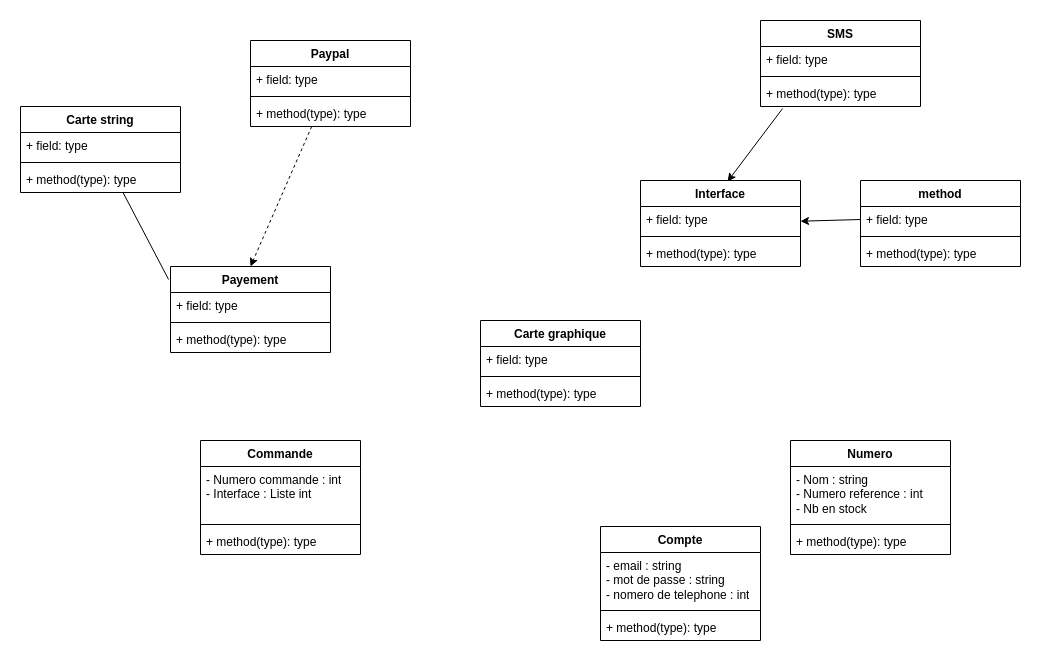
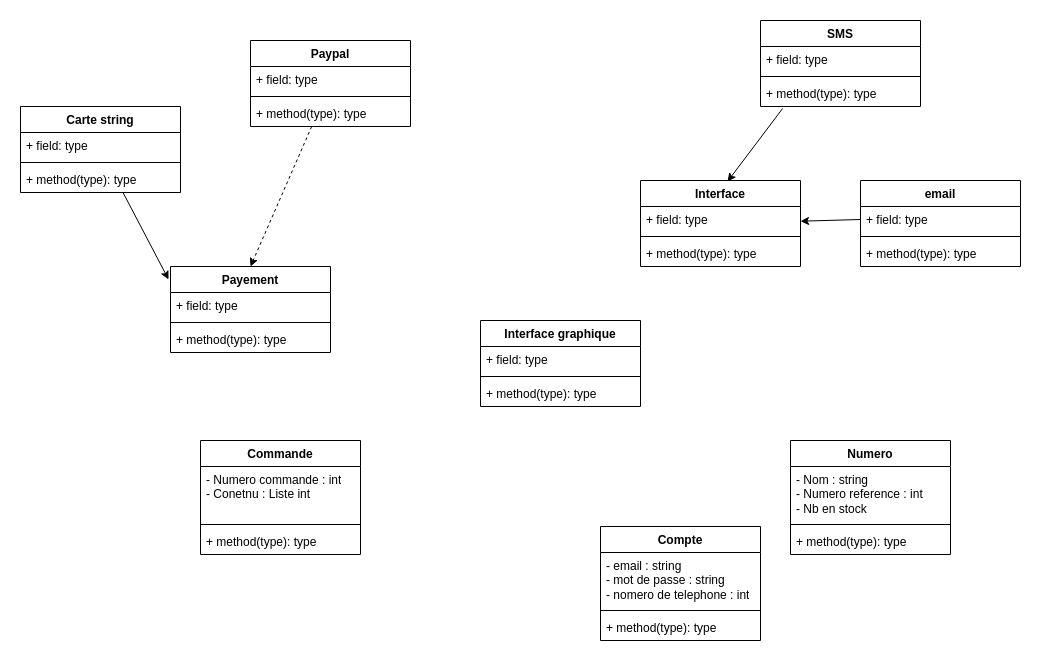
- <mxCell id="30" value="method" style="swimlane;fontStyle=1;align=center;verticalAlign=top;childLayout=stackLayout;horizontal=1;startSize=26;horizontalStack=0;resizeParent=1;resizeParentMax=0;resizeLast=0;collapsible=1;marginBottom=0;whiteSpace=wrap;html=1;" vertex="1" parent="1"><mxGeometry x="860" y="180" width="160" height="86" as="geometry" /></mxCell>
+ <mxCell id="30" value="email" style="swimlane;fontStyle=1;align=center;verticalAlign=top;childLayout=stackLayout;horizontal=1;startSize=26;horizontalStack=0;resizeParent=1;resizeParentMax=0;resizeLast=0;collapsible=1;marginBottom=0;whiteSpace=wrap;html=1;" vertex="1" parent="1"><mxGeometry x="860" y="180" width="160" height="86" as="geometry" /></mxCell>
- <mxCell id="45" value="" style="endArrow=none;html=1;rounded=0;entryX=-0.012;entryY=0.151;entryDx=0;entryDy=0;entryPerimeter=0;" edge="1" parent="1" source="41" target="6"><mxGeometry width="50" height="50" relative="1" as="geometry"><mxPoint x="530" y="410" as="sourcePoint" /><mxPoint x="580" y="360" as="targetPoint" /></mxGeometry></mxCell>
+ <mxCell id="45" value="" style="endArrow=classic;html=1;rounded=0;entryX=-0.012;entryY=0.151;entryDx=0;entryDy=0;entryPerimeter=0;" edge="1" parent="1" source="41" target="6"><mxGeometry width="50" height="50" relative="1" as="geometry"><mxPoint x="530" y="410" as="sourcePoint" /><mxPoint x="580" y="360" as="targetPoint" /></mxGeometry></mxCell>
- <mxCell id="2" value="Carte graphique" style="swimlane;fontStyle=1;align=center;verticalAlign=top;childLayout=stackLayout;horizontal=1;startSize=26;horizontalStack=0;resizeParent=1;resizeParentMax=0;resizeLast=0;collapsible=1;marginBottom=0;whiteSpace=wrap;html=1;" vertex="1" parent="1"><mxGeometry x="480" y="320" width="160" height="86" as="geometry" /></mxCell>
+ <mxCell id="2" value="Interface graphique" style="swimlane;fontStyle=1;align=center;verticalAlign=top;childLayout=stackLayout;horizontal=1;startSize=26;horizontalStack=0;resizeParent=1;resizeParentMax=0;resizeLast=0;collapsible=1;marginBottom=0;whiteSpace=wrap;html=1;" vertex="1" parent="1"><mxGeometry x="480" y="320" width="160" height="86" as="geometry" /></mxCell>
- <mxCell id="15" value="- Numero commande : int&lt;div&gt;- Interface : Liste int&lt;/div&gt;" style="text;strokeColor=none;fillColor=none;align=left;verticalAlign=top;spacingLeft=4;spacingRight=4;overflow=hidden;rotatable=0;points=[[0,0.5],[1,0.5]];portConstraint=eastwest;whiteSpace=wrap;html=1;" vertex="1" parent="14"><mxGeometry y="26" width="160" height="54" as="geometry" /></mxCell>
+ <mxCell id="15" value="- Numero commande : int&lt;div&gt;- Conetnu : Liste int&lt;/div&gt;" style="text;strokeColor=none;fillColor=none;align=left;verticalAlign=top;spacingLeft=4;spacingRight=4;overflow=hidden;rotatable=0;points=[[0,0.5],[1,0.5]];portConstraint=eastwest;whiteSpace=wrap;html=1;" vertex="1" parent="14"><mxGeometry y="26" width="160" height="54" as="geometry" /></mxCell>
